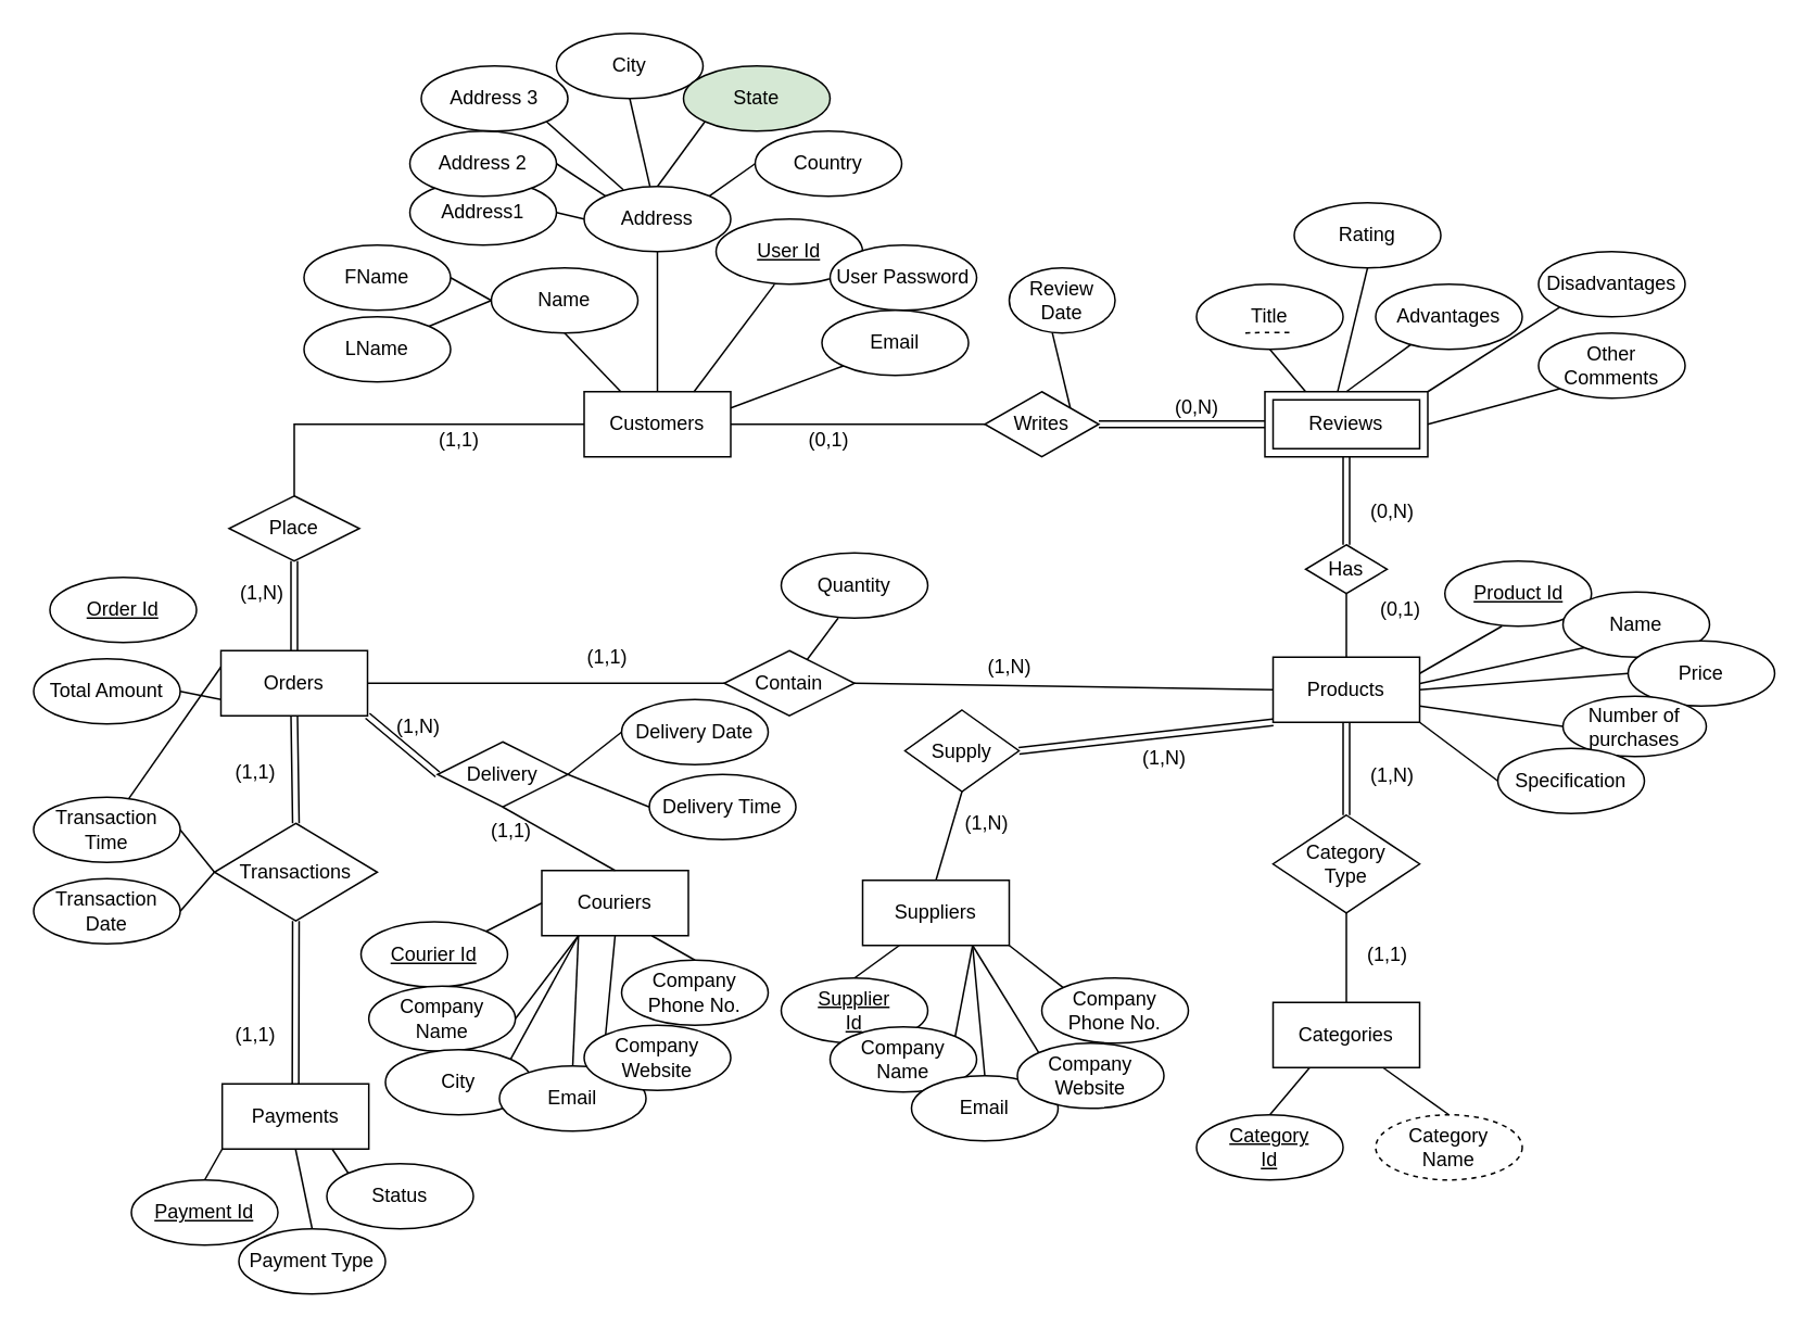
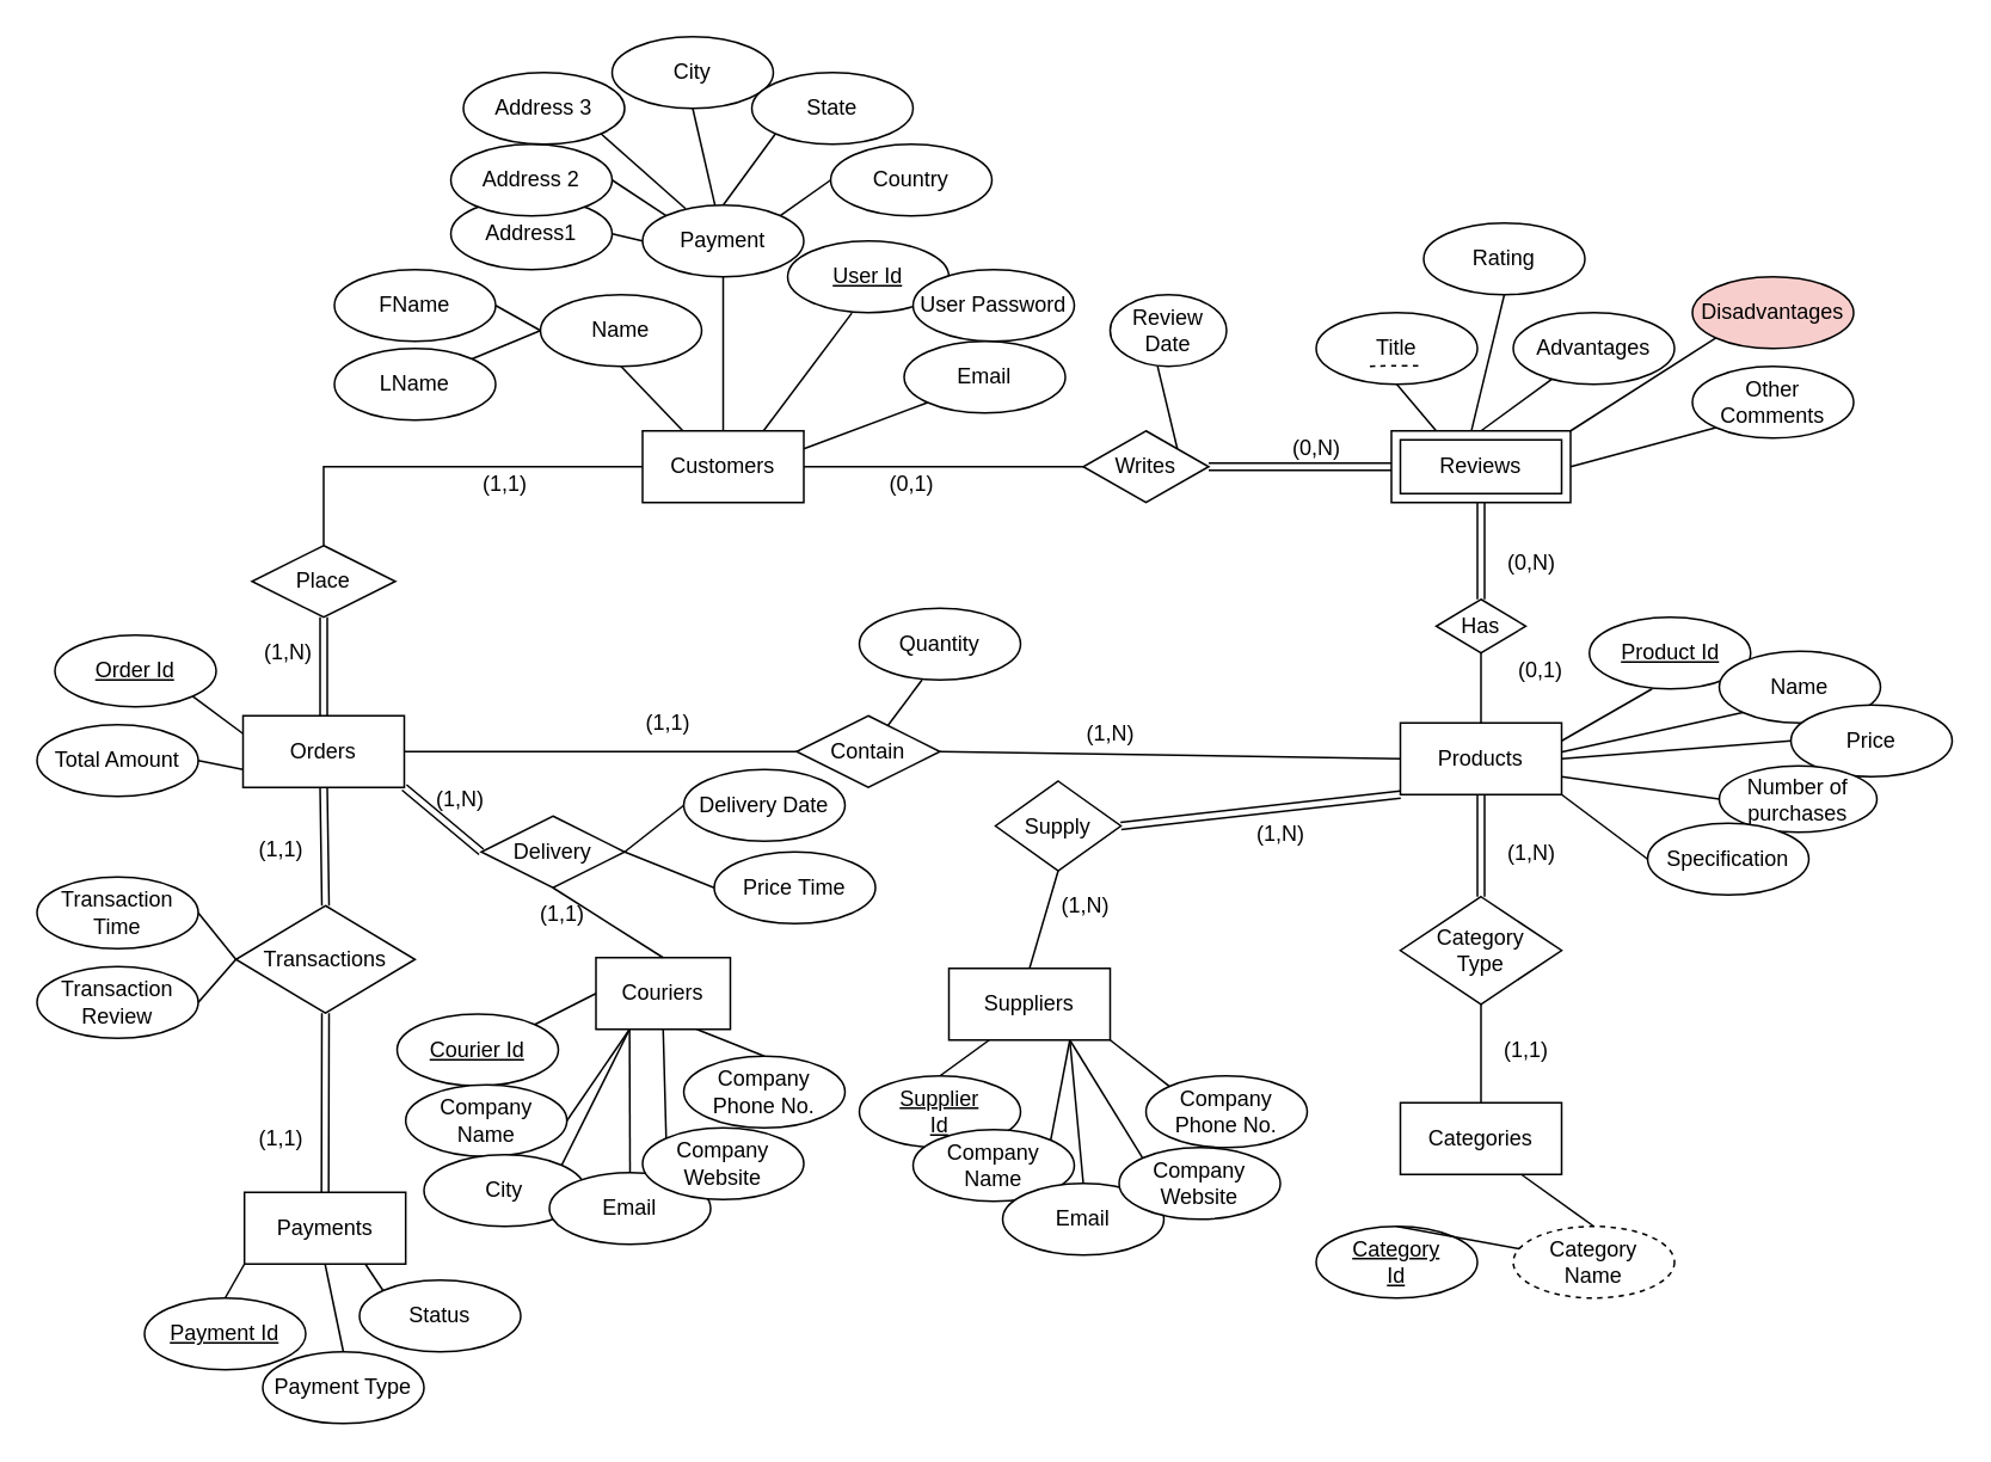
- <mxCell id="58" value="State" style="ellipse;whiteSpace=wrap;html=1;align=center;fillColor=#d5e8d4;" parent="1" vertex="1"><mxGeometry x="419" y="40" width="90" height="40" as="geometry" /></mxCell>
+ <mxCell id="58" value="State" style="ellipse;whiteSpace=wrap;html=1;align=center;" parent="1" vertex="1"><mxGeometry x="419" y="40" width="90" height="40" as="geometry" /></mxCell>
- <mxCell id="53" value="Address" style="ellipse;whiteSpace=wrap;html=1;align=center;" parent="1" vertex="1"><mxGeometry x="358" y="114" width="90" height="40" as="geometry" /></mxCell>
+ <mxCell id="53" value="Payment" style="ellipse;whiteSpace=wrap;html=1;align=center;" parent="1" vertex="1"><mxGeometry x="358" y="114" width="90" height="40" as="geometry" /></mxCell>
- <mxCell id="89" value="Disadvantages" style="ellipse;whiteSpace=wrap;html=1;align=center;" parent="1" vertex="1"><mxGeometry x="944" y="154" width="90" height="40" as="geometry" /></mxCell>
+ <mxCell id="89" value="Disadvantages" style="ellipse;whiteSpace=wrap;html=1;align=center;fillColor=#f8cecc;" parent="1" vertex="1"><mxGeometry x="944" y="154" width="90" height="40" as="geometry" /></mxCell>
- <mxCell id="106" value="" style="endArrow=none;html=1;exitX=0;exitY=0.25;exitDx=0;exitDy=0;" parent="1" source="3" target="100" edge="1"><mxGeometry width="50" height="50" relative="1" as="geometry"><mxPoint x="140" y="404" as="sourcePoint" /><mxPoint x="550" y="494" as="targetPoint" /></mxGeometry></mxCell>
+ <mxCell id="106" value="" style="endArrow=none;html=1;entryX=1;entryY=1;entryDx=0;entryDy=0;exitX=0;exitY=0.25;exitDx=0;exitDy=0;" parent="1" source="3" target="105" edge="1"><mxGeometry width="50" height="50" relative="1" as="geometry"><mxPoint x="140" y="404" as="sourcePoint" /><mxPoint x="550" y="494" as="targetPoint" /></mxGeometry></mxCell>
- <mxCell id="138" value="Delivery&amp;nbsp;Time" style="ellipse;whiteSpace=wrap;html=1;align=center;" parent="1" vertex="1"><mxGeometry x="398" y="475" width="90" height="40" as="geometry" /></mxCell>
+ <mxCell id="138" value="Price&amp;nbsp;Time" style="ellipse;whiteSpace=wrap;html=1;align=center;" parent="1" vertex="1"><mxGeometry x="398" y="475" width="90" height="40" as="geometry" /></mxCell>
- <mxCell id="34" value="Couriers" style="rounded=0;whiteSpace=wrap;html=1;" parent="1" vertex="1"><mxGeometry x="332" y="534" width="90" height="40" as="geometry" /></mxCell>
+ <mxCell id="34" value="Couriers" style="rounded=0;whiteSpace=wrap;html=1;" parent="1" vertex="1"><mxGeometry x="332" y="534" width="75" height="40" as="geometry" /></mxCell>
- <mxCell id="101" value="Transaction&lt;br&gt;Date" style="ellipse;whiteSpace=wrap;html=1;align=center;" parent="1" vertex="1"><mxGeometry x="20" y="539" width="90" height="40" as="geometry" /></mxCell>
+ <mxCell id="101" value="Transaction&lt;br&gt;Review" style="ellipse;whiteSpace=wrap;html=1;align=center;" parent="1" vertex="1"><mxGeometry x="20" y="539" width="90" height="40" as="geometry" /></mxCell>
- <mxCell id="135" value="" style="endArrow=none;html=1;exitX=0.5;exitY=0;exitDx=0;exitDy=0;entryX=0.25;entryY=1;entryDx=0;entryDy=0;" parent="1" source="133" target="45" edge="1"><mxGeometry width="50" height="50" relative="1" as="geometry"><mxPoint x="671" y="630" as="sourcePoint" /><mxPoint x="721" y="580" as="targetPoint" /></mxGeometry></mxCell>
+ <mxCell id="135" value="" style="endArrow=none;html=1;exitX=0.5;exitY=0;exitDx=0;exitDy=0;" parent="1" source="133" target="134" edge="1"><mxGeometry width="50" height="50" relative="1" as="geometry"><mxPoint x="671" y="630" as="sourcePoint" /><mxPoint x="721" y="580" as="targetPoint" /></mxGeometry></mxCell>
